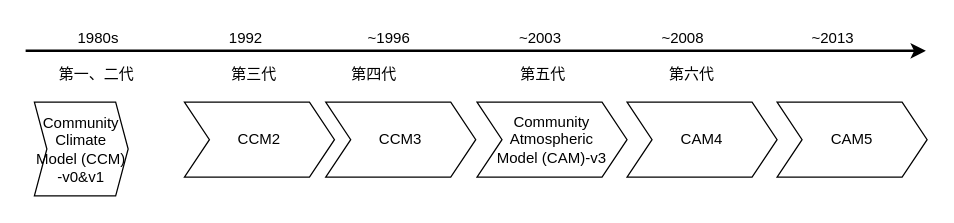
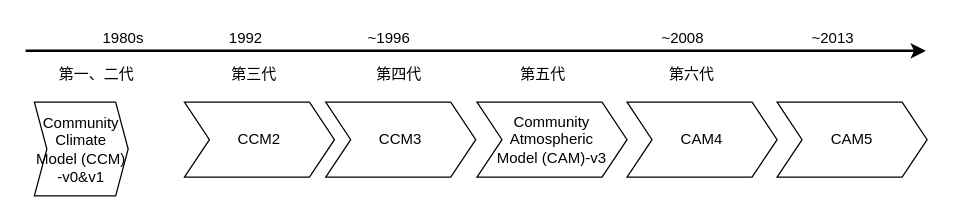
- <mxCell id="8" value="1980s" style="text;html=1;resizable=0;points=[];autosize=1;align=left;verticalAlign=top;spacingTop=-4;" vertex="1" parent="1"><mxGeometry x="60" y="20" width="50" height="20" as="geometry" /></mxCell>
+ <mxCell id="8" value="1980s" style="text;html=1;resizable=0;points=[];autosize=1;align=left;verticalAlign=top;spacingTop=-4;" vertex="1" parent="1"><mxGeometry x="80" y="20" width="50" height="20" as="geometry" /></mxCell>
- <mxCell id="11" value="~2003" style="text;html=1;resizable=0;points=[];autosize=1;align=left;verticalAlign=top;spacingTop=-4;" vertex="1" parent="1"><mxGeometry x="413" y="20" width="50" height="20" as="geometry" /></mxCell>
- <mxCell id="13" value="第四代" style="text;html=1;resizable=0;points=[];autosize=1;align=left;verticalAlign=top;spacingTop=-4;" vertex="1" parent="1"><mxGeometry x="278.5" y="49" width="50" height="20" as="geometry" /></mxCell>
+ <mxCell id="13" value="第四代" style="text;html=1;resizable=0;points=[];autosize=1;align=left;verticalAlign=top;spacingTop=-4;" vertex="1" parent="1"><mxGeometry x="298.5" y="49" width="50" height="20" as="geometry" /></mxCell>
